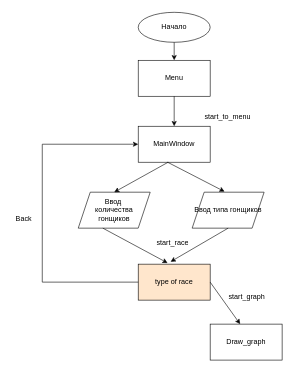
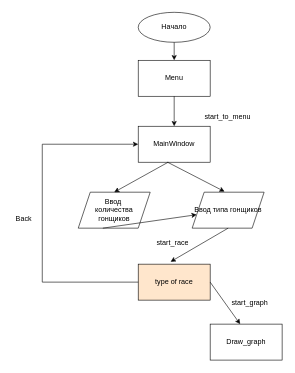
- <mxCell id="14" value="" style="endArrow=classic;html=1;rounded=0;strokeWidth=1;exitX=0.342;exitY=1;exitDx=0;exitDy=0;exitPerimeter=0;entryX=0.408;entryY=-0.033;entryDx=0;entryDy=0;entryPerimeter=0;" edge="1" parent="1" source="5" target="8"><mxGeometry width="50" height="50" relative="1" as="geometry"><mxPoint x="110" y="390" as="sourcePoint" /><mxPoint x="160" y="340" as="targetPoint" /></mxGeometry></mxCell>
+ <mxCell id="14" value="" style="endArrow=classic;html=1;rounded=0;strokeWidth=1;exitX=0.342;exitY=1;exitDx=0;exitDy=0;exitPerimeter=0;" edge="1" parent="1" source="5" target="6"><mxGeometry width="50" height="50" relative="1" as="geometry"><mxPoint x="110" y="390" as="sourcePoint" /><mxPoint x="160" y="340" as="targetPoint" /></mxGeometry></mxCell>
- <mxCell id="11" value="start_graph" style="text;strokeColor=none;fillColor=none;align=left;verticalAlign=middle;spacingLeft=4;spacingRight=4;overflow=hidden;points=[[0,0.5],[1,0.5]];portConstraint=eastwest;rotatable=0;whiteSpace=wrap;html=1;" vertex="1" parent="1"><mxGeometry x="375" y="480" width="80" height="30" as="geometry" /></mxCell>
+ <mxCell id="11" value="start_graph" style="text;strokeColor=none;fillColor=none;align=left;verticalAlign=middle;spacingLeft=4;spacingRight=4;overflow=hidden;points=[[0,0.5],[1,0.5]];portConstraint=eastwest;rotatable=0;whiteSpace=wrap;html=1;" vertex="1" parent="1"><mxGeometry x="380" y="490" width="80" height="30" as="geometry" /></mxCell>
